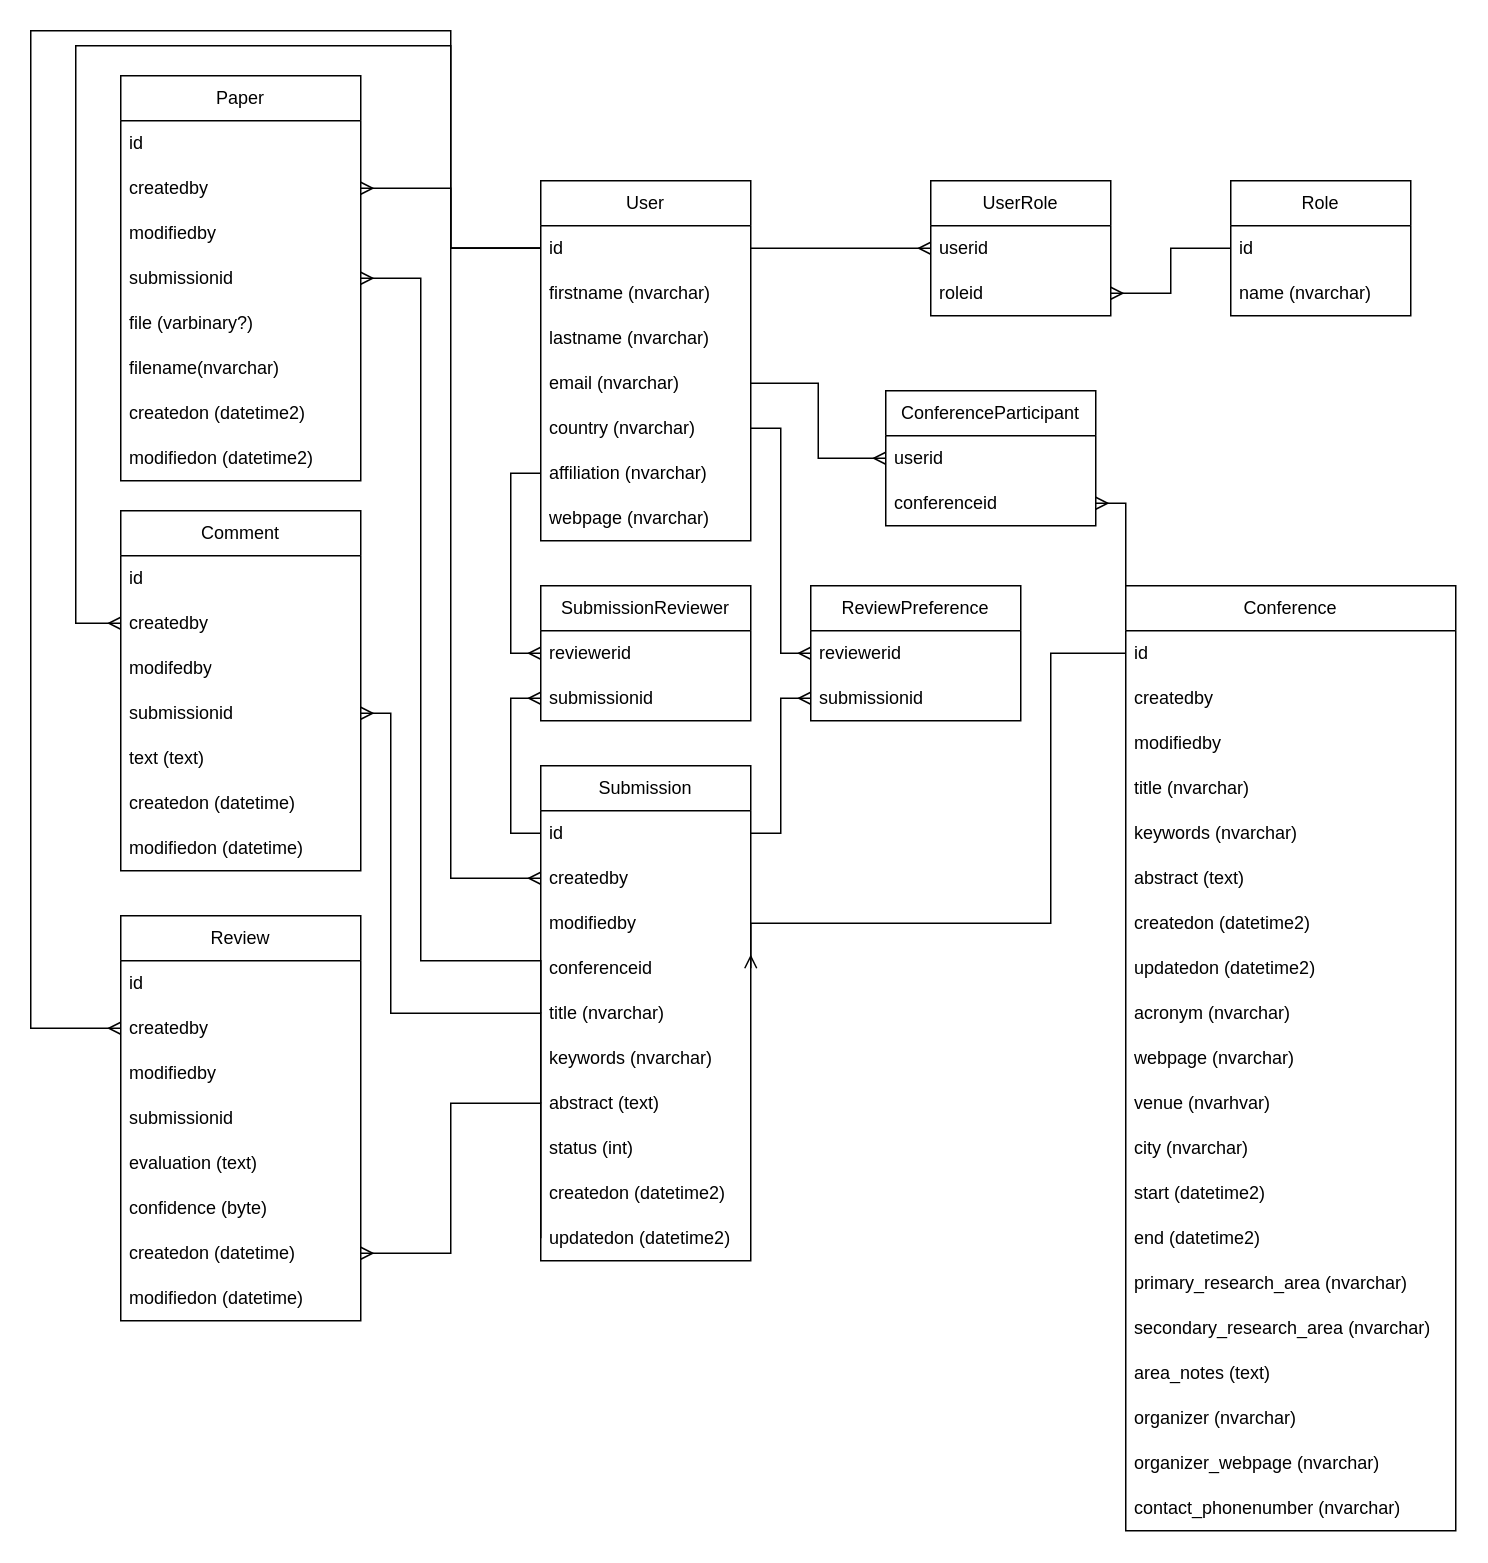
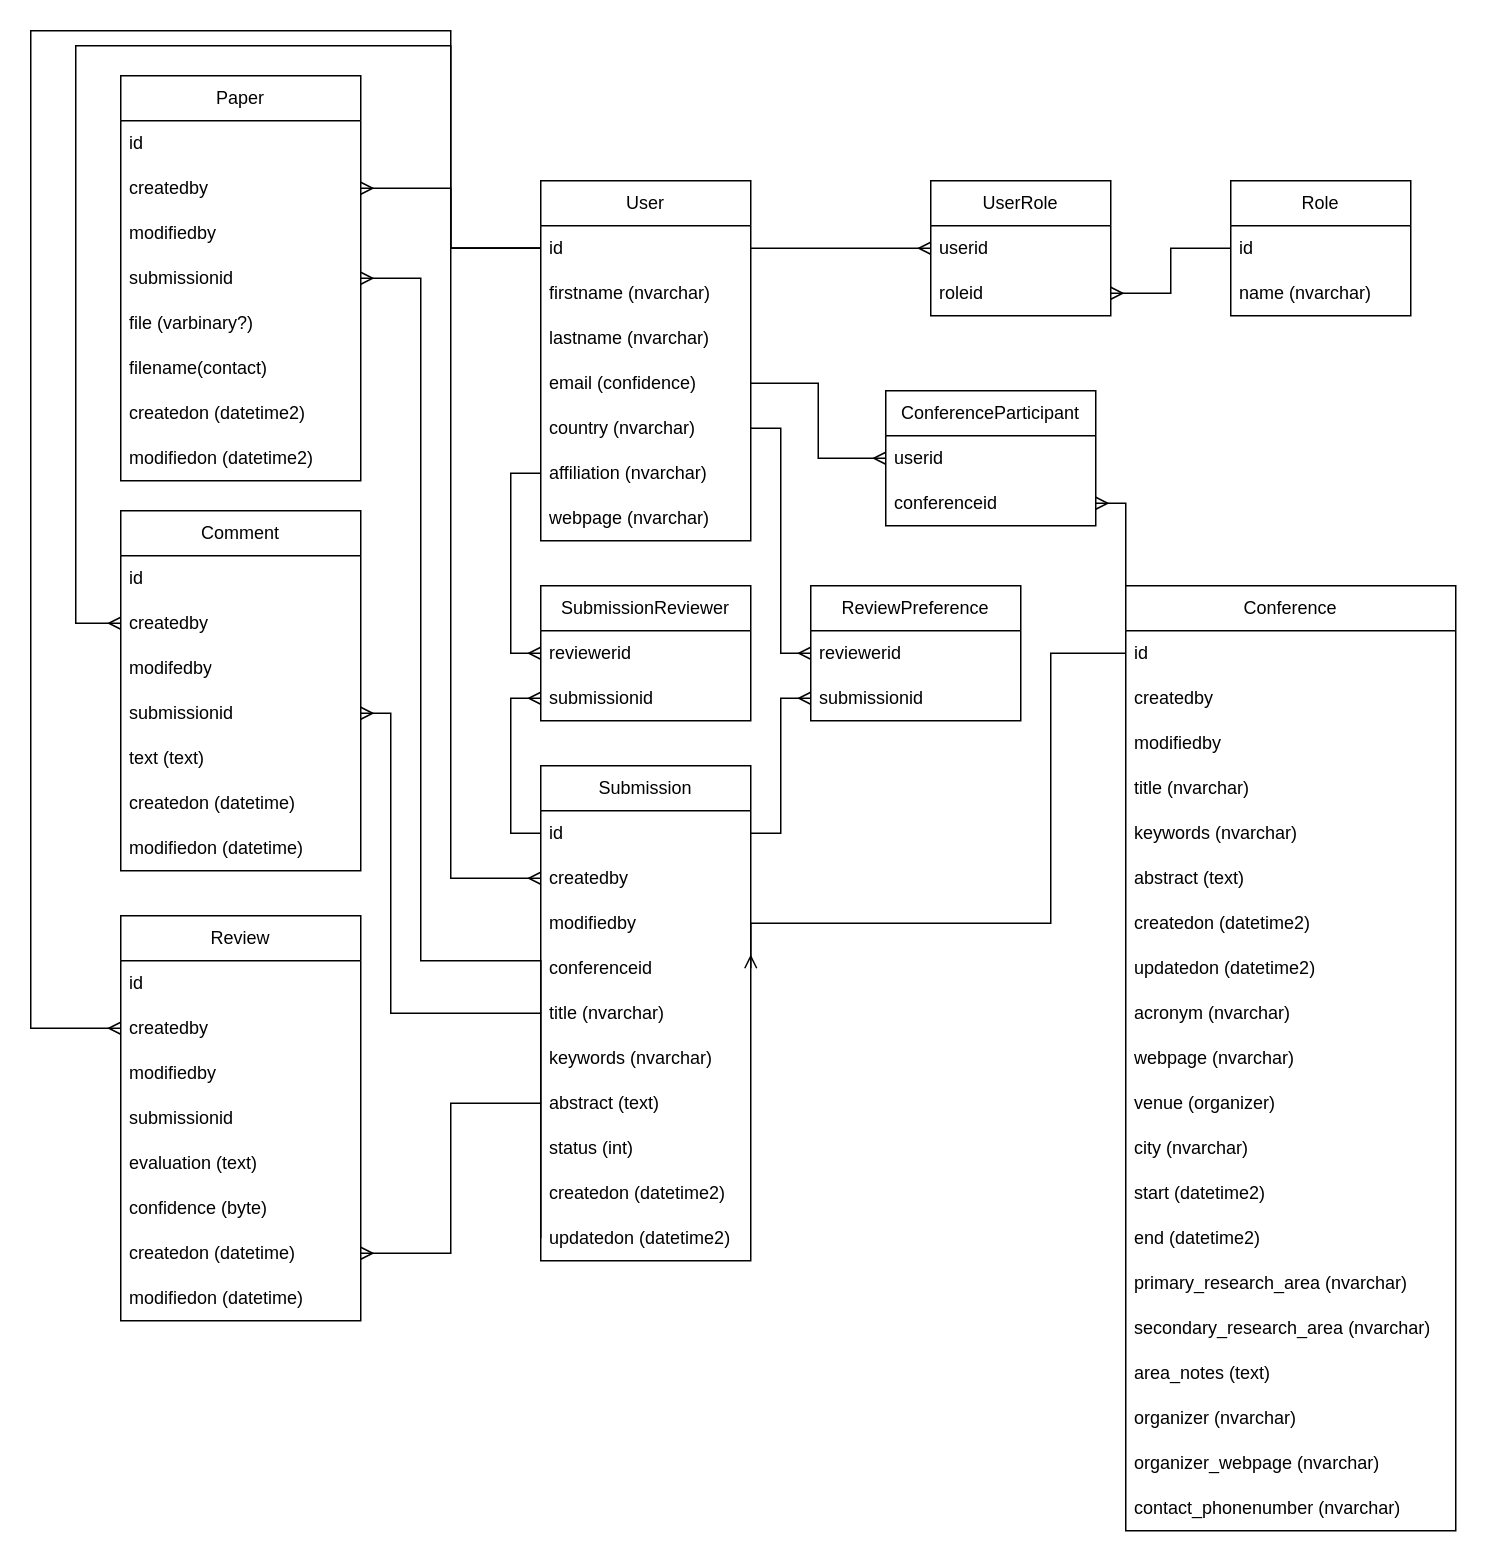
- <mxCell id="24" value="filename(nvarchar)" style="text;strokeColor=none;fillColor=none;align=left;verticalAlign=middle;spacingLeft=4;spacingRight=4;overflow=hidden;points=[[0,0.5],[1,0.5]];portConstraint=eastwest;rotatable=0;whiteSpace=wrap;html=1;" vertex="1" parent="18"><mxGeometry y="180" width="160" height="30" as="geometry" /></mxCell>
+ <mxCell id="24" value="filename(contact)" style="text;strokeColor=none;fillColor=none;align=left;verticalAlign=middle;spacingLeft=4;spacingRight=4;overflow=hidden;points=[[0,0.5],[1,0.5]];portConstraint=eastwest;rotatable=0;whiteSpace=wrap;html=1;" vertex="1" parent="18"><mxGeometry y="180" width="160" height="30" as="geometry" /></mxCell>
- <mxCell id="8" value="email (nvarchar)" style="text;strokeColor=none;fillColor=none;align=left;verticalAlign=middle;spacingLeft=4;spacingRight=4;overflow=hidden;points=[[0,0.5],[1,0.5]];portConstraint=eastwest;rotatable=0;whiteSpace=wrap;html=1;" parent="4" vertex="1"><mxGeometry y="120" width="140" height="30" as="geometry" /></mxCell>
+ <mxCell id="8" value="email (confidence)" style="text;strokeColor=none;fillColor=none;align=left;verticalAlign=middle;spacingLeft=4;spacingRight=4;overflow=hidden;points=[[0,0.5],[1,0.5]];portConstraint=eastwest;rotatable=0;whiteSpace=wrap;html=1;" parent="4" vertex="1"><mxGeometry y="120" width="140" height="30" as="geometry" /></mxCell>
- <mxCell id="75" value="venue (nvarhvar)" style="text;strokeColor=none;fillColor=none;align=left;verticalAlign=middle;spacingLeft=4;spacingRight=4;overflow=hidden;points=[[0,0.5],[1,0.5]];portConstraint=eastwest;rotatable=0;whiteSpace=wrap;html=1;" parent="64" vertex="1"><mxGeometry y="330" width="220" height="30" as="geometry" /></mxCell>
+ <mxCell id="75" value="venue (organizer)" style="text;strokeColor=none;fillColor=none;align=left;verticalAlign=middle;spacingLeft=4;spacingRight=4;overflow=hidden;points=[[0,0.5],[1,0.5]];portConstraint=eastwest;rotatable=0;whiteSpace=wrap;html=1;" parent="64" vertex="1"><mxGeometry y="330" width="220" height="30" as="geometry" /></mxCell>
